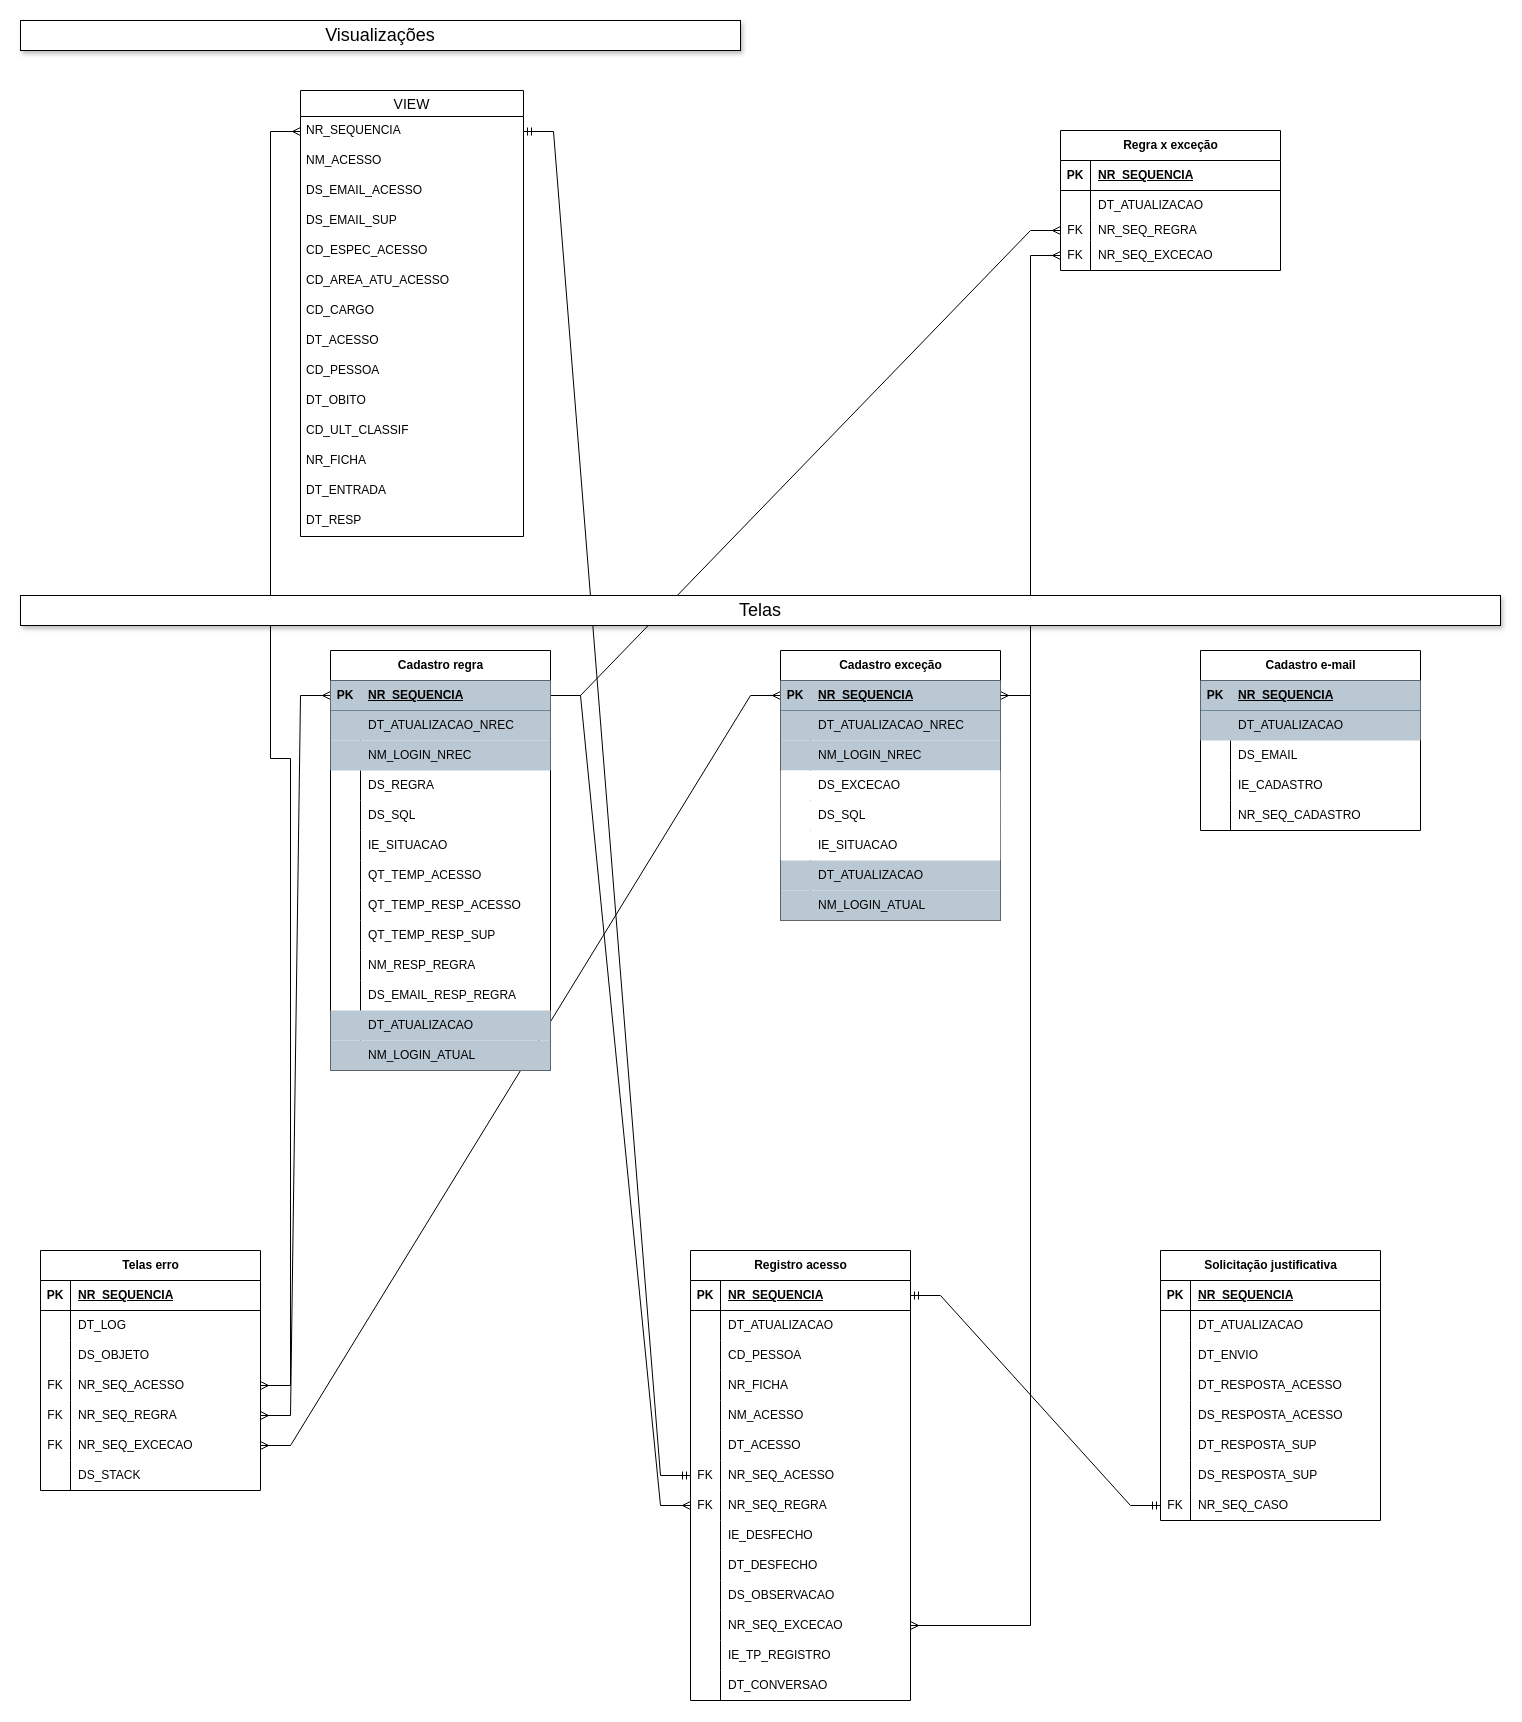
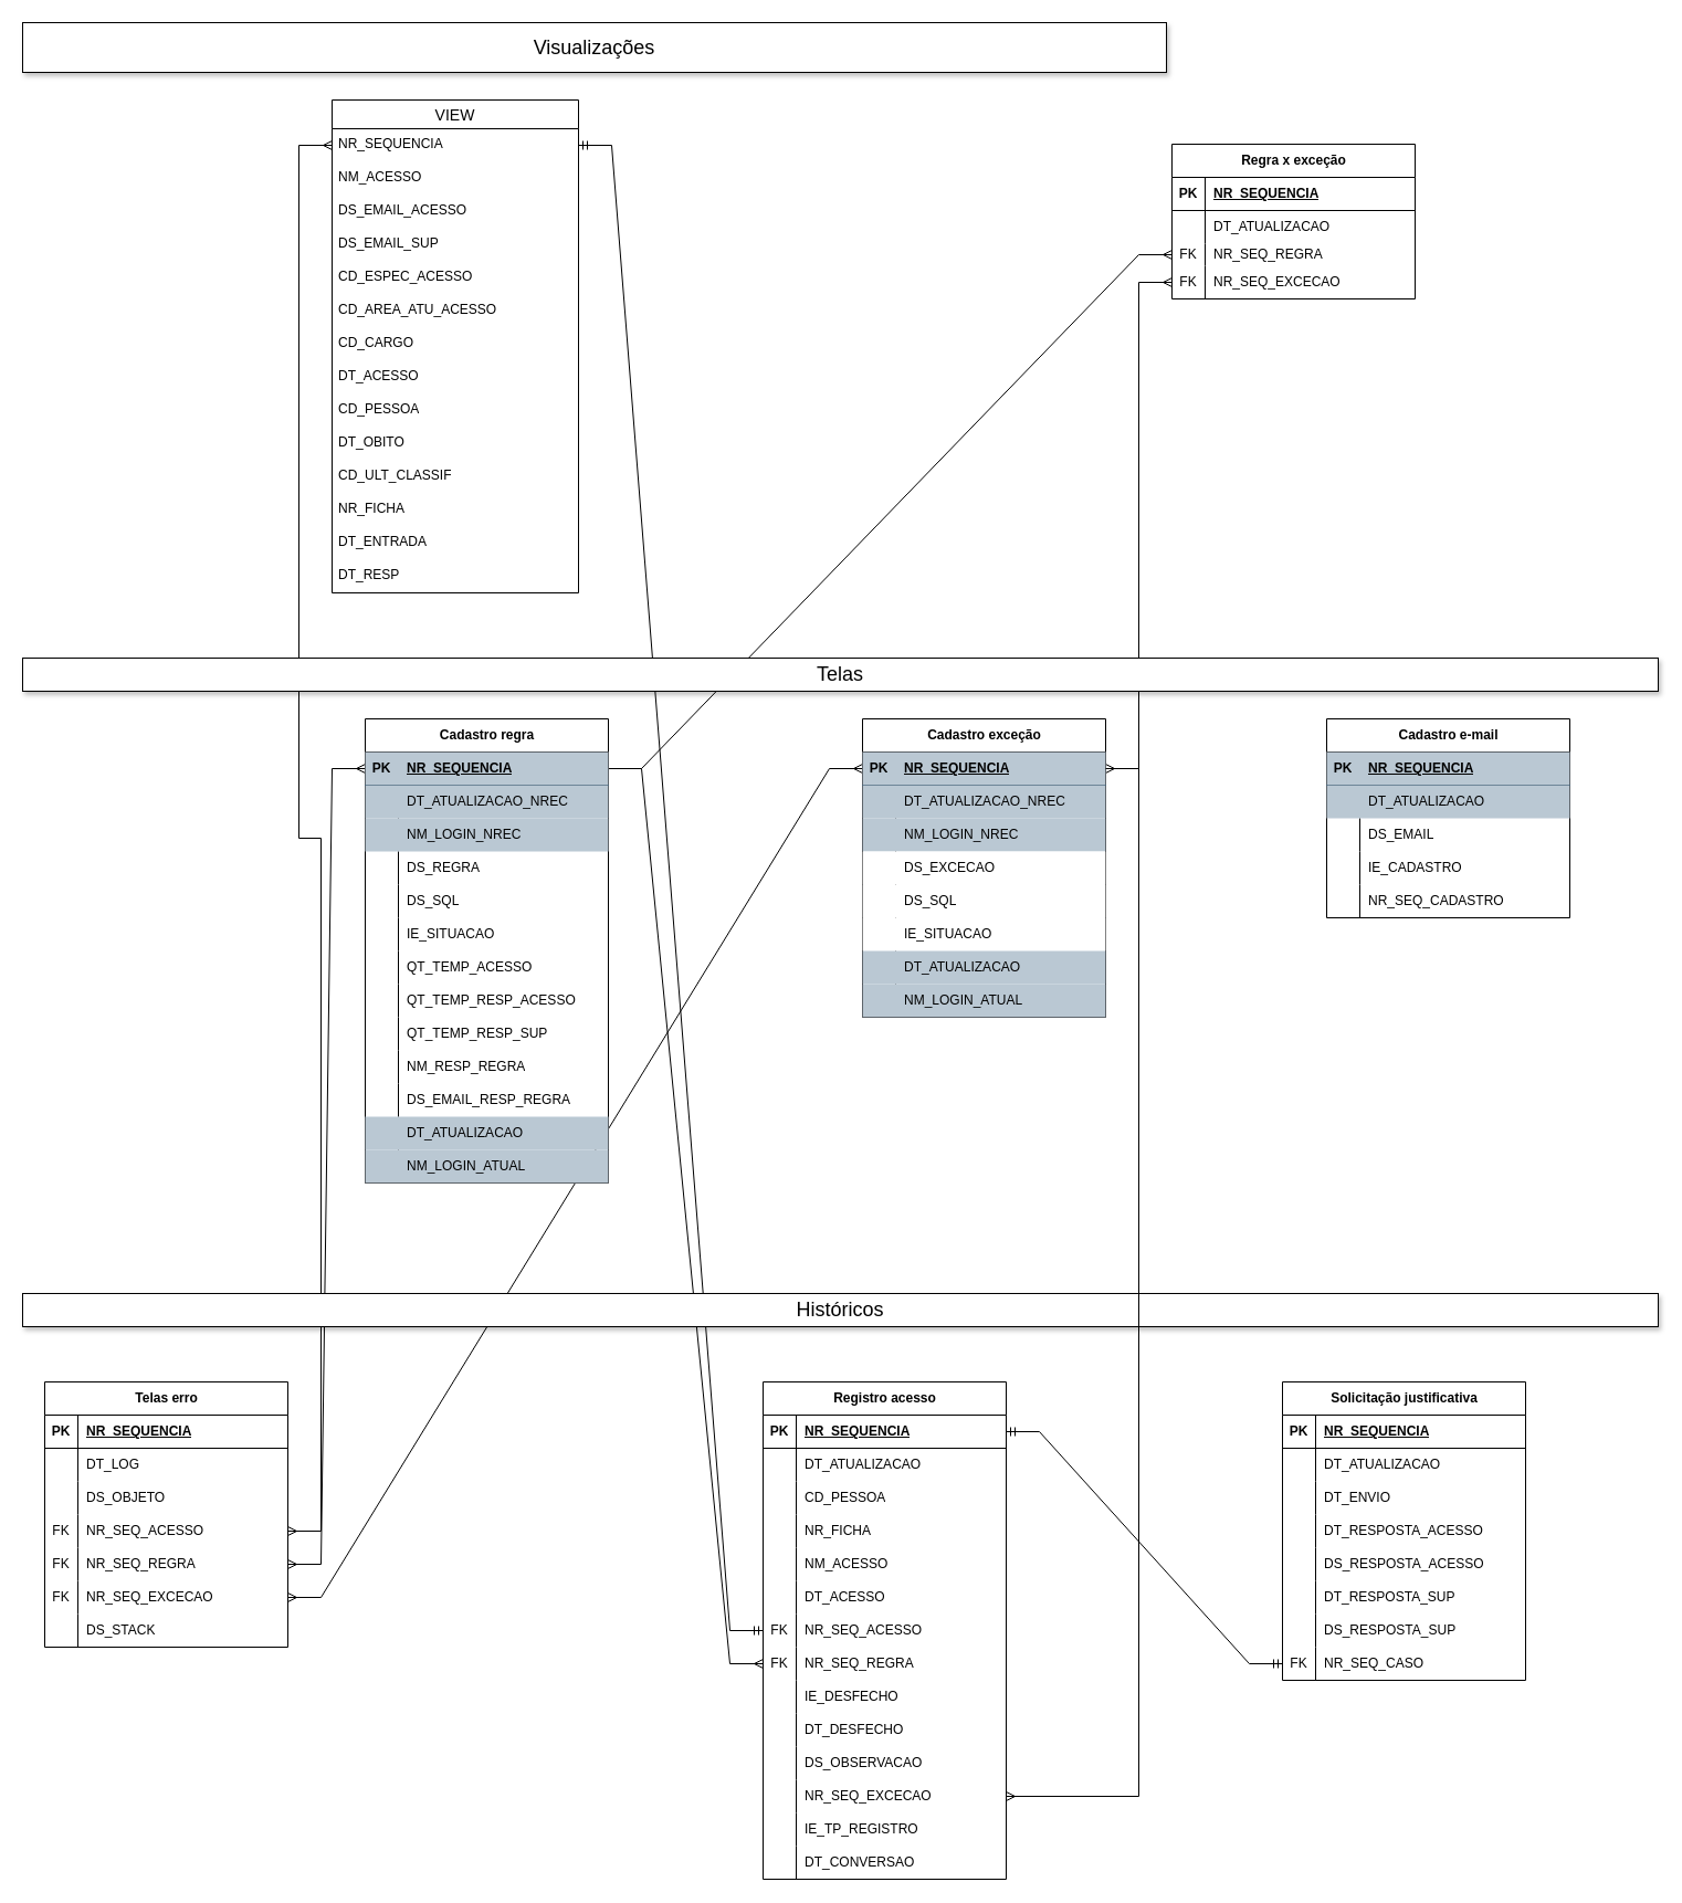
- <mxCell id="111" value="&lt;font style=&quot;font-size: 18px;&quot;&gt;Visualizações&lt;/font&gt;" style="text;html=1;align=center;verticalAlign=middle;whiteSpace=wrap;rounded=0;shadow=1;strokeColor=default;direction=west;fillColor=default;" parent="1" vertex="1"><mxGeometry x="20" y="20" width="720" height="30" as="geometry" /></mxCell>
+ <mxCell id="111" value="&lt;font style=&quot;font-size: 18px;&quot;&gt;Visualizações&lt;/font&gt;" style="text;html=1;align=center;verticalAlign=middle;whiteSpace=wrap;rounded=0;shadow=1;strokeColor=default;direction=west;fillColor=default;" parent="1" vertex="1"><mxGeometry x="20" y="20" width="1035" height="45" as="geometry" /></mxCell>
+ <mxCell id="186" value="&lt;font style=&quot;font-size: 18px;&quot;&gt;Históricos&lt;/font&gt;" style="text;html=1;align=center;verticalAlign=middle;whiteSpace=wrap;rounded=0;shadow=1;strokeColor=default;fillColor=default;" parent="1" vertex="1"><mxGeometry x="20" y="1170" width="1480" height="30" as="geometry" /></mxCell>
